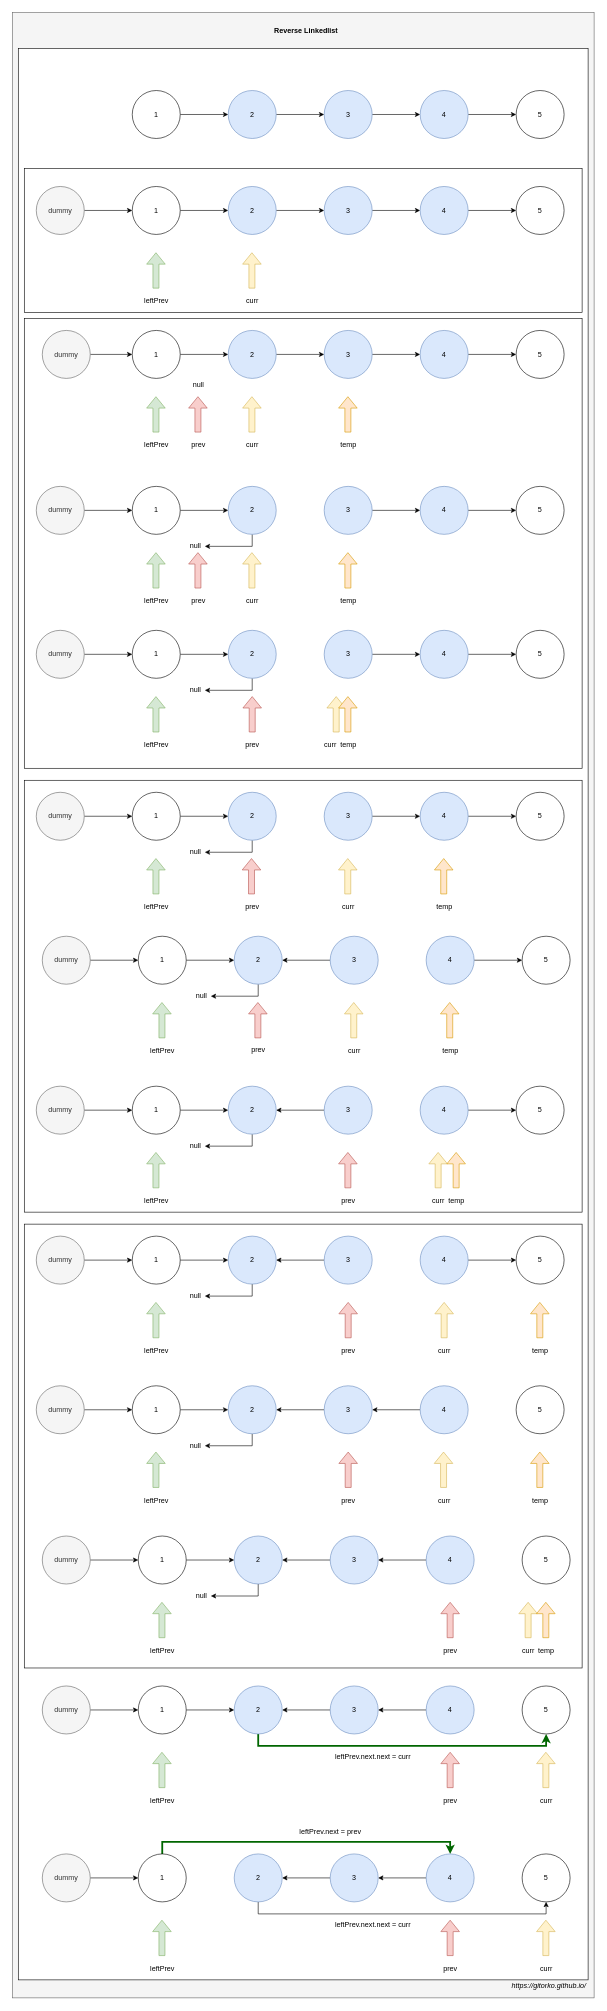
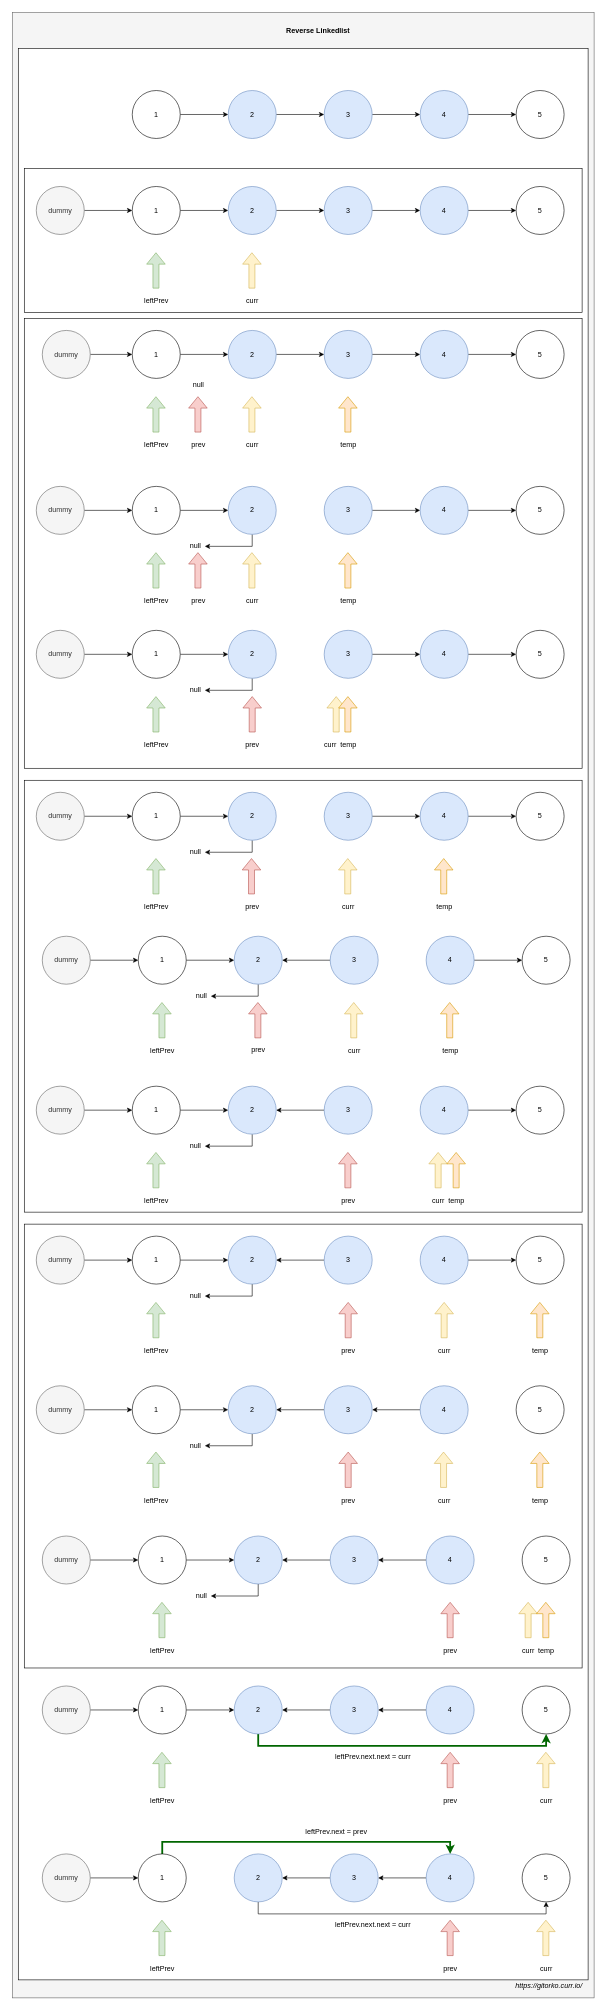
- <mxCell id="249" value="Reverse Linkedlist" style="text;html=1;strokeColor=none;fillColor=none;align=center;verticalAlign=middle;whiteSpace=wrap;rounded=0;fontStyle=1" parent="1" vertex="1"><mxGeometry x="435" y="40" width="150" height="20" as="geometry" /></mxCell>
+ <mxCell id="249" value="Reverse Linkedlist" style="text;html=1;strokeColor=none;fillColor=none;align=center;verticalAlign=middle;whiteSpace=wrap;rounded=0;fontStyle=1" parent="1" vertex="1"><mxGeometry x="455" y="40" width="150" height="20" as="geometry" /></mxCell>
- <mxCell id="248" value="leftPrev.next = prev" style="text;html=1;align=center;verticalAlign=middle;resizable=0;points=[];autosize=1;" parent="1" vertex="1"><mxGeometry x="490" y="3043" width="120" height="20" as="geometry" /></mxCell>
+ <mxCell id="248" value="leftPrev.next = prev" style="text;html=1;align=center;verticalAlign=middle;resizable=0;points=[];autosize=1;" parent="1" vertex="1"><mxGeometry x="500" y="3043" width="120" height="20" as="geometry" /></mxCell>
- <mxCell id="250" value="https://gitorko.github.io/" style="text;html=1;strokeColor=none;fillColor=none;align=center;verticalAlign=middle;whiteSpace=wrap;rounded=0;fontStyle=2" parent="1" vertex="1"><mxGeometry x="850" y="3300" width="130" height="20" as="geometry" /></mxCell>
+ <mxCell id="250" value="https://gitorko.curr.io/" style="text;html=1;strokeColor=none;fillColor=none;align=center;verticalAlign=middle;whiteSpace=wrap;rounded=0;fontStyle=2" parent="1" vertex="1"><mxGeometry x="850" y="3300" width="130" height="20" as="geometry" /></mxCell>
